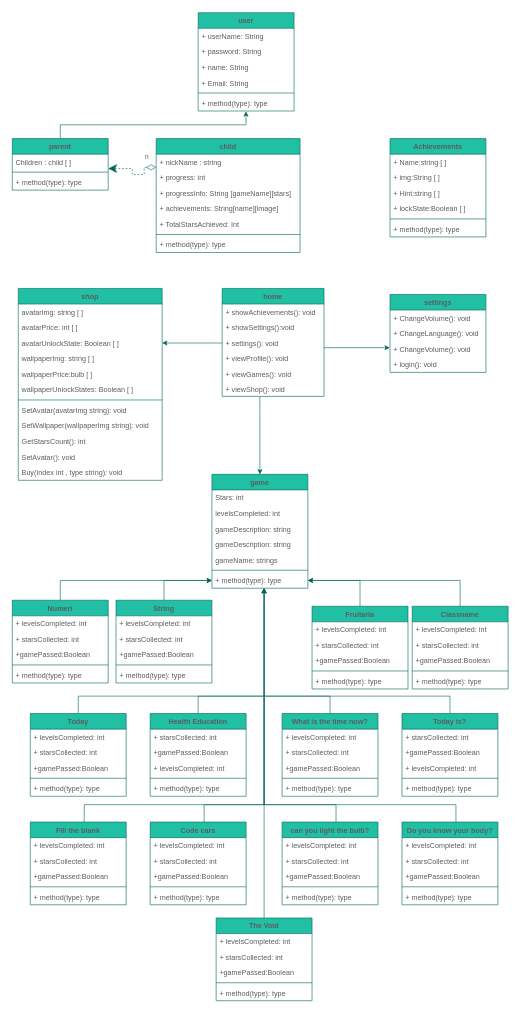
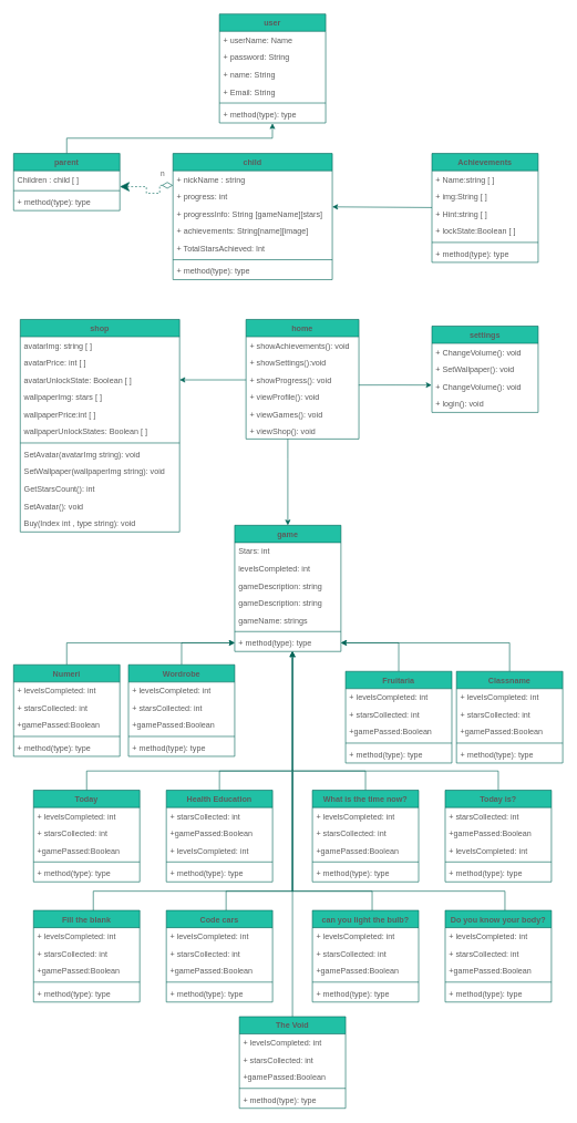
- <mxCell id="3" value="+ userName: String" style="text;strokeColor=none;fillColor=none;align=left;verticalAlign=top;spacingLeft=4;spacingRight=4;overflow=hidden;rotatable=0;points=[[0,0.5],[1,0.5]];portConstraint=eastwest;fontColor=#5C5C5C;" parent="2" vertex="1"><mxGeometry y="26" width="160" height="26" as="geometry" /></mxCell>
+ <mxCell id="3" value="+ userName: Name" style="text;strokeColor=none;fillColor=none;align=left;verticalAlign=top;spacingLeft=4;spacingRight=4;overflow=hidden;rotatable=0;points=[[0,0.5],[1,0.5]];portConstraint=eastwest;fontColor=#5C5C5C;" parent="2" vertex="1"><mxGeometry y="26" width="160" height="26" as="geometry" /></mxCell>
+ <mxCell id="142" style="edgeStyle=none;rounded=0;orthogonalLoop=1;jettySize=auto;html=1;entryX=1;entryY=0.093;entryDx=0;entryDy=0;entryPerimeter=0;endArrow=classic;endFill=1;strokeColor=#006658;fontColor=#5C5C5C;" edge="1" parent="1" source="143" target="38"><mxGeometry relative="1" as="geometry" /></mxCell>
- <mxCell id="45" value="+ ChangeLanguage(): void" style="text;strokeColor=none;fillColor=none;align=left;verticalAlign=top;spacingLeft=4;spacingRight=4;overflow=hidden;rotatable=0;points=[[0,0.5],[1,0.5]];portConstraint=eastwest;fontColor=#5C5C5C;" vertex="1" parent="43"><mxGeometry y="52" width="160" height="26" as="geometry" /></mxCell>
+ <mxCell id="45" value="+ SetWallpaper(): void" style="text;strokeColor=none;fillColor=none;align=left;verticalAlign=top;spacingLeft=4;spacingRight=4;overflow=hidden;rotatable=0;points=[[0,0.5],[1,0.5]];portConstraint=eastwest;fontColor=#5C5C5C;" vertex="1" parent="43"><mxGeometry y="52" width="160" height="26" as="geometry" /></mxCell>
- <mxCell id="51" value="+ settings(): void" style="text;strokeColor=none;fillColor=none;align=left;verticalAlign=top;spacingLeft=4;spacingRight=4;overflow=hidden;rotatable=0;points=[[0,0.5],[1,0.5]];portConstraint=eastwest;fontColor=#5C5C5C;" vertex="1" parent="48"><mxGeometry y="78" width="170" height="26" as="geometry" /></mxCell>
+ <mxCell id="51" value="+ showProgress(): void" style="text;strokeColor=none;fillColor=none;align=left;verticalAlign=top;spacingLeft=4;spacingRight=4;overflow=hidden;rotatable=0;points=[[0,0.5],[1,0.5]];portConstraint=eastwest;fontColor=#5C5C5C;" vertex="1" parent="48"><mxGeometry y="78" width="170" height="26" as="geometry" /></mxCell>
- <mxCell id="18" value="wallpaperImg: string [ ]" style="text;strokeColor=none;fillColor=none;align=left;verticalAlign=top;spacingLeft=4;spacingRight=4;overflow=hidden;rotatable=0;points=[[0,0.5],[1,0.5]];portConstraint=eastwest;fontColor=#5C5C5C;" vertex="1" parent="14"><mxGeometry y="104" width="240" height="26" as="geometry" /></mxCell>
+ <mxCell id="18" value="wallpaperImg: stars [ ]" style="text;strokeColor=none;fillColor=none;align=left;verticalAlign=top;spacingLeft=4;spacingRight=4;overflow=hidden;rotatable=0;points=[[0,0.5],[1,0.5]];portConstraint=eastwest;fontColor=#5C5C5C;" vertex="1" parent="14"><mxGeometry y="104" width="240" height="26" as="geometry" /></mxCell>
- <mxCell id="19" value="wallpaperPrice:bulb [ ]" style="text;strokeColor=none;fillColor=none;align=left;verticalAlign=top;spacingLeft=4;spacingRight=4;overflow=hidden;rotatable=0;points=[[0,0.5],[1,0.5]];portConstraint=eastwest;fontColor=#5C5C5C;" vertex="1" parent="14"><mxGeometry y="130" width="240" height="26" as="geometry" /></mxCell>
+ <mxCell id="19" value="wallpaperPrice:int [ ]" style="text;strokeColor=none;fillColor=none;align=left;verticalAlign=top;spacingLeft=4;spacingRight=4;overflow=hidden;rotatable=0;points=[[0,0.5],[1,0.5]];portConstraint=eastwest;fontColor=#5C5C5C;" vertex="1" parent="14"><mxGeometry y="130" width="240" height="26" as="geometry" /></mxCell>
- <mxCell id="63" value="String" style="swimlane;fontStyle=1;align=center;verticalAlign=top;childLayout=stackLayout;horizontal=1;startSize=26;horizontalStack=0;resizeParent=1;resizeParentMax=0;resizeLast=0;collapsible=1;marginBottom=0;fillColor=#21C0A5;strokeColor=#006658;fontColor=#5C5C5C;" vertex="1" parent="1"><mxGeometry x="193" y="1000" width="160" height="138" as="geometry" /></mxCell>
+ <mxCell id="63" value="Wordrobe" style="swimlane;fontStyle=1;align=center;verticalAlign=top;childLayout=stackLayout;horizontal=1;startSize=26;horizontalStack=0;resizeParent=1;resizeParentMax=0;resizeLast=0;collapsible=1;marginBottom=0;fillColor=#21C0A5;strokeColor=#006658;fontColor=#5C5C5C;" vertex="1" parent="1"><mxGeometry x="193" y="1000" width="160" height="138" as="geometry" /></mxCell>
